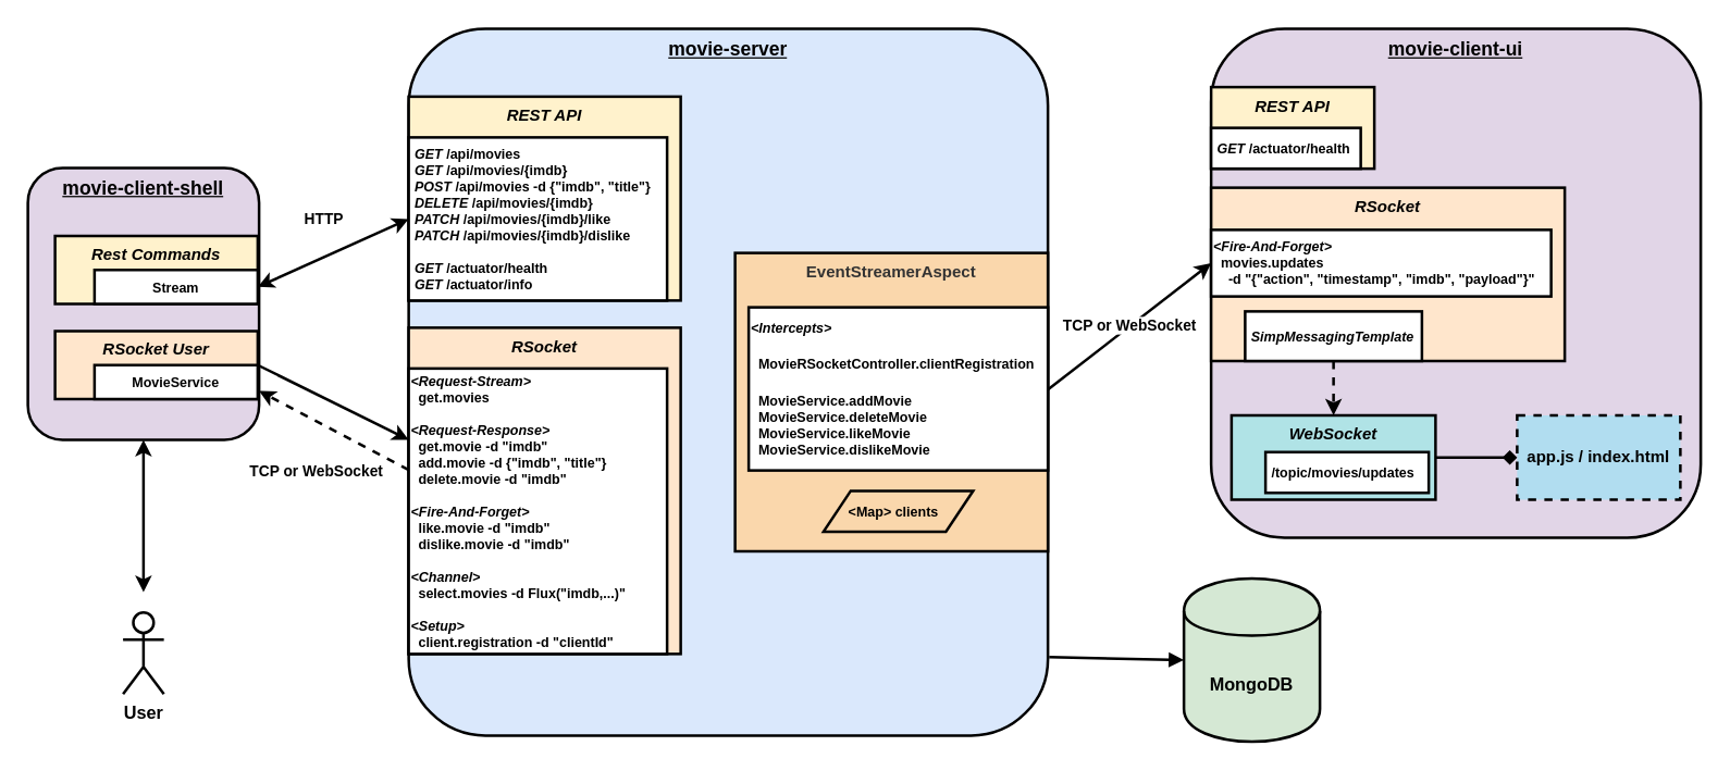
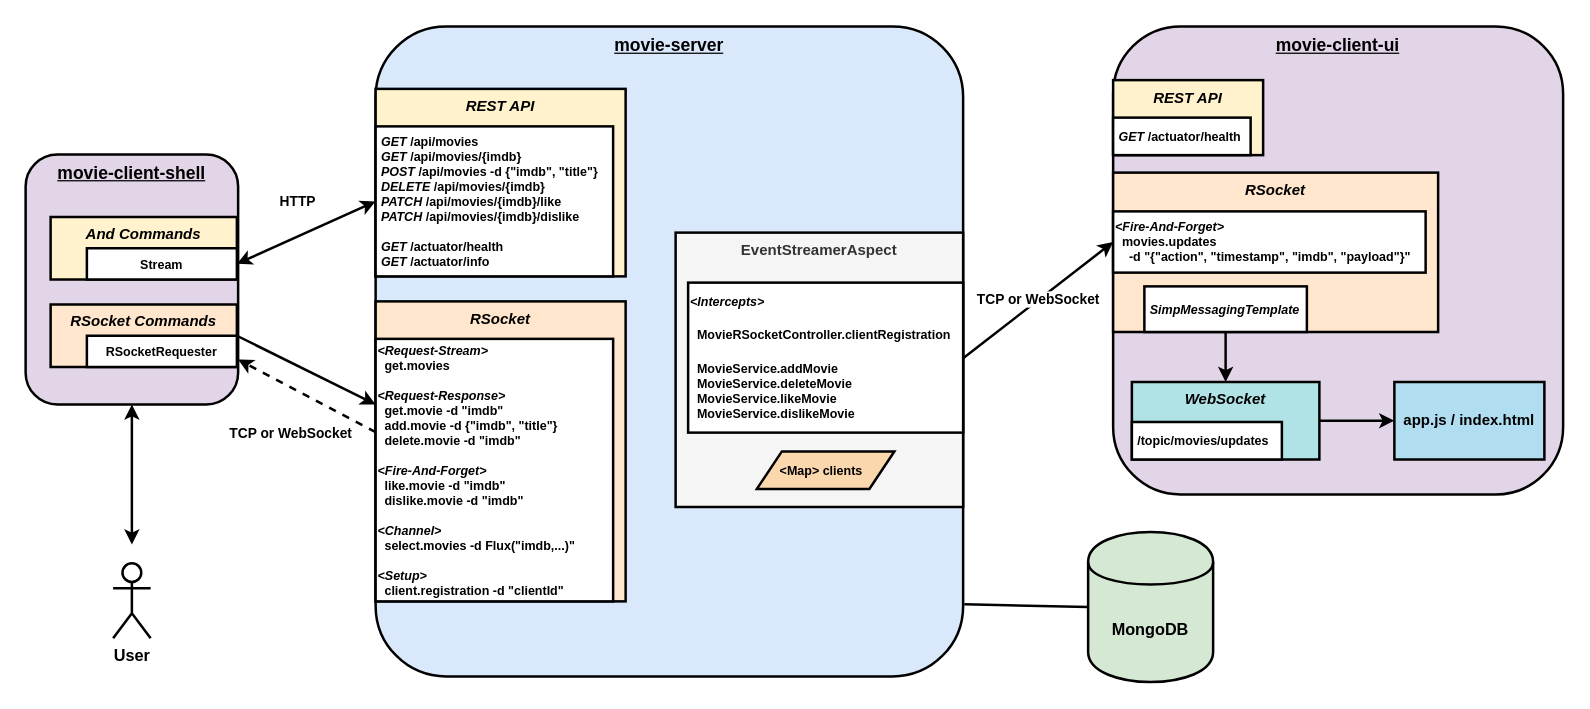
- <mxCell id="9" value="&lt;b&gt;&lt;i&gt;Rest Commands&lt;/i&gt;&lt;/b&gt;" style="rounded=0;whiteSpace=wrap;html=1;strokeWidth=2;fillColor=#fff2cc;horizontal=1;verticalAlign=top;" parent="1" vertex="1"><mxGeometry x="40" y="173" width="149" height="50" as="geometry" /></mxCell>
+ <mxCell id="9" value="&lt;b&gt;&lt;i&gt;And Commands&lt;/i&gt;&lt;/b&gt;" style="rounded=0;whiteSpace=wrap;html=1;strokeWidth=2;fillColor=#fff2cc;horizontal=1;verticalAlign=top;" parent="1" vertex="1"><mxGeometry x="40" y="173" width="149" height="50" as="geometry" /></mxCell>
- <mxCell id="13" value="&lt;b&gt;EventStreamerAspect&lt;/b&gt;&lt;br&gt;&lt;br&gt;" style="rounded=0;whiteSpace=wrap;html=1;strokeWidth=2;fillColor=#fad7ac;fontColor=#333333;verticalAlign=top;" parent="1" vertex="1"><mxGeometry x="540" y="185.5" width="230" height="219.5" as="geometry" /></mxCell>
+ <mxCell id="13" value="&lt;b&gt;EventStreamerAspect&lt;/b&gt;&lt;br&gt;&lt;br&gt;" style="rounded=0;whiteSpace=wrap;html=1;strokeWidth=2;fillColor=#f5f5f5;fontColor=#333333;verticalAlign=top;" parent="1" vertex="1"><mxGeometry x="540" y="185.5" width="230" height="219.5" as="geometry" /></mxCell>
- <mxCell id="10" value="&lt;b&gt;&lt;i&gt;RSocket User&lt;/i&gt;&lt;/b&gt;" style="rounded=0;whiteSpace=wrap;html=1;strokeWidth=2;fillColor=#ffe6cc;verticalAlign=top;" parent="1" vertex="1"><mxGeometry x="40" y="243" width="149" height="50" as="geometry" /></mxCell>
+ <mxCell id="10" value="&lt;b&gt;&lt;i&gt;RSocket Commands&lt;/i&gt;&lt;/b&gt;" style="rounded=0;whiteSpace=wrap;html=1;strokeWidth=2;fillColor=#ffe6cc;verticalAlign=top;" parent="1" vertex="1"><mxGeometry x="40" y="243" width="149" height="50" as="geometry" /></mxCell>
- <mxCell id="32" value="" style="endArrow=classic;html=1;strokeWidth=2;exitX=0.5;exitY=1;exitDx=0;exitDy=0;entryX=0.5;entryY=0;entryDx=0;entryDy=0;dashed=1;" edge="1" parent="1" source="34" target="12"><mxGeometry width="50" height="50" relative="1" as="geometry"><mxPoint x="1070" y="435" as="sourcePoint" /><mxPoint x="1120" y="385" as="targetPoint" /></mxGeometry></mxCell>
+ <mxCell id="32" value="" style="endArrow=classic;html=1;strokeWidth=2;exitX=0.5;exitY=1;exitDx=0;exitDy=0;entryX=0.5;entryY=0;entryDx=0;entryDy=0;" edge="1" parent="1" source="34" target="12"><mxGeometry width="50" height="50" relative="1" as="geometry"><mxPoint x="1070" y="435" as="sourcePoint" /><mxPoint x="1120" y="385" as="targetPoint" /></mxGeometry></mxCell>
- <mxCell id="15" value="&lt;b&gt;&lt;font style=&quot;font-size: 10px&quot;&gt;MovieService&lt;/font&gt;&lt;/b&gt;" style="rounded=0;whiteSpace=wrap;html=1;strokeWidth=2;" vertex="1" parent="1"><mxGeometry x="69" y="268" width="120" height="25" as="geometry" /></mxCell>
+ <mxCell id="15" value="&lt;b&gt;&lt;font style=&quot;font-size: 10px&quot;&gt;RSocketRequester&lt;/font&gt;&lt;/b&gt;" style="rounded=0;whiteSpace=wrap;html=1;strokeWidth=2;" vertex="1" parent="1"><mxGeometry x="69" y="268" width="120" height="25" as="geometry" /></mxCell>
- <mxCell id="33" value="" style="endArrow=diamond;html=1;strokeWidth=2;exitX=1;exitY=0.5;exitDx=0;exitDy=0;entryX=0;entryY=0.5;entryDx=0;entryDy=0;" edge="1" parent="1" source="12" target="24"><mxGeometry width="50" height="50" relative="1" as="geometry"><mxPoint x="1045" y="469" as="sourcePoint" /><mxPoint x="1095" y="419" as="targetPoint" /></mxGeometry></mxCell>
+ <mxCell id="33" value="" style="endArrow=classic;html=1;strokeWidth=2;exitX=1;exitY=0.5;exitDx=0;exitDy=0;entryX=0;entryY=0.5;entryDx=0;entryDy=0;" edge="1" parent="1" source="12" target="24"><mxGeometry width="50" height="50" relative="1" as="geometry"><mxPoint x="1045" y="469" as="sourcePoint" /><mxPoint x="1095" y="419" as="targetPoint" /></mxGeometry></mxCell>
- <mxCell id="24" value="&lt;b&gt;app.js / index.html&lt;/b&gt;" style="rounded=0;whiteSpace=wrap;html=1;strokeWidth=2;fillColor=#b1ddf0;verticalAlign=middle;dashed=1;" vertex="1" parent="1"><mxGeometry x="1115" y="305" width="120" height="62" as="geometry" /></mxCell>
+ <mxCell id="24" value="&lt;b&gt;app.js / index.html&lt;/b&gt;" style="rounded=0;whiteSpace=wrap;html=1;strokeWidth=2;fillColor=#b1ddf0;verticalAlign=middle;" vertex="1" parent="1"><mxGeometry x="1115" y="305" width="120" height="62" as="geometry" /></mxCell>
- <mxCell id="23" value="&lt;div&gt;&lt;span style=&quot;font-size: 10px&quot;&gt;&lt;b&gt;&amp;nbsp;/topic/movies/updates&lt;/b&gt;&lt;/span&gt;&lt;br&gt;&lt;/div&gt;" style="rounded=0;whiteSpace=wrap;html=1;strokeWidth=2;align=left;" vertex="1" parent="1"><mxGeometry x="930" y="332" width="120" height="30" as="geometry" /></mxCell>
+ <mxCell id="23" value="&lt;div&gt;&lt;span style=&quot;font-size: 10px&quot;&gt;&lt;b&gt;&amp;nbsp;/topic/movies/updates&lt;/b&gt;&lt;/span&gt;&lt;br&gt;&lt;/div&gt;" style="rounded=0;whiteSpace=wrap;html=1;strokeWidth=2;align=left;" vertex="1" parent="1"><mxGeometry x="905" y="337" width="120" height="30" as="geometry" /></mxCell>
- <mxCell id="31" value="" style="endArrow=block;html=1;strokeWidth=2;entryX=0;entryY=0.5;entryDx=0;entryDy=0;exitX=1.002;exitY=0.889;exitDx=0;exitDy=0;exitPerimeter=0;" edge="1" parent="1" source="3" target="4"><mxGeometry width="50" height="50" relative="1" as="geometry"><mxPoint x="780" y="535" as="sourcePoint" /><mxPoint x="830" y="485" as="targetPoint" /></mxGeometry></mxCell>
+ <mxCell id="31" value="" style="endArrow=none;html=1;strokeWidth=2;entryX=0;entryY=0.5;entryDx=0;entryDy=0;exitX=1.002;exitY=0.889;exitDx=0;exitDy=0;exitPerimeter=0;" edge="1" parent="1" source="3" target="4"><mxGeometry width="50" height="50" relative="1" as="geometry"><mxPoint x="780" y="535" as="sourcePoint" /><mxPoint x="830" y="485" as="targetPoint" /></mxGeometry></mxCell>
